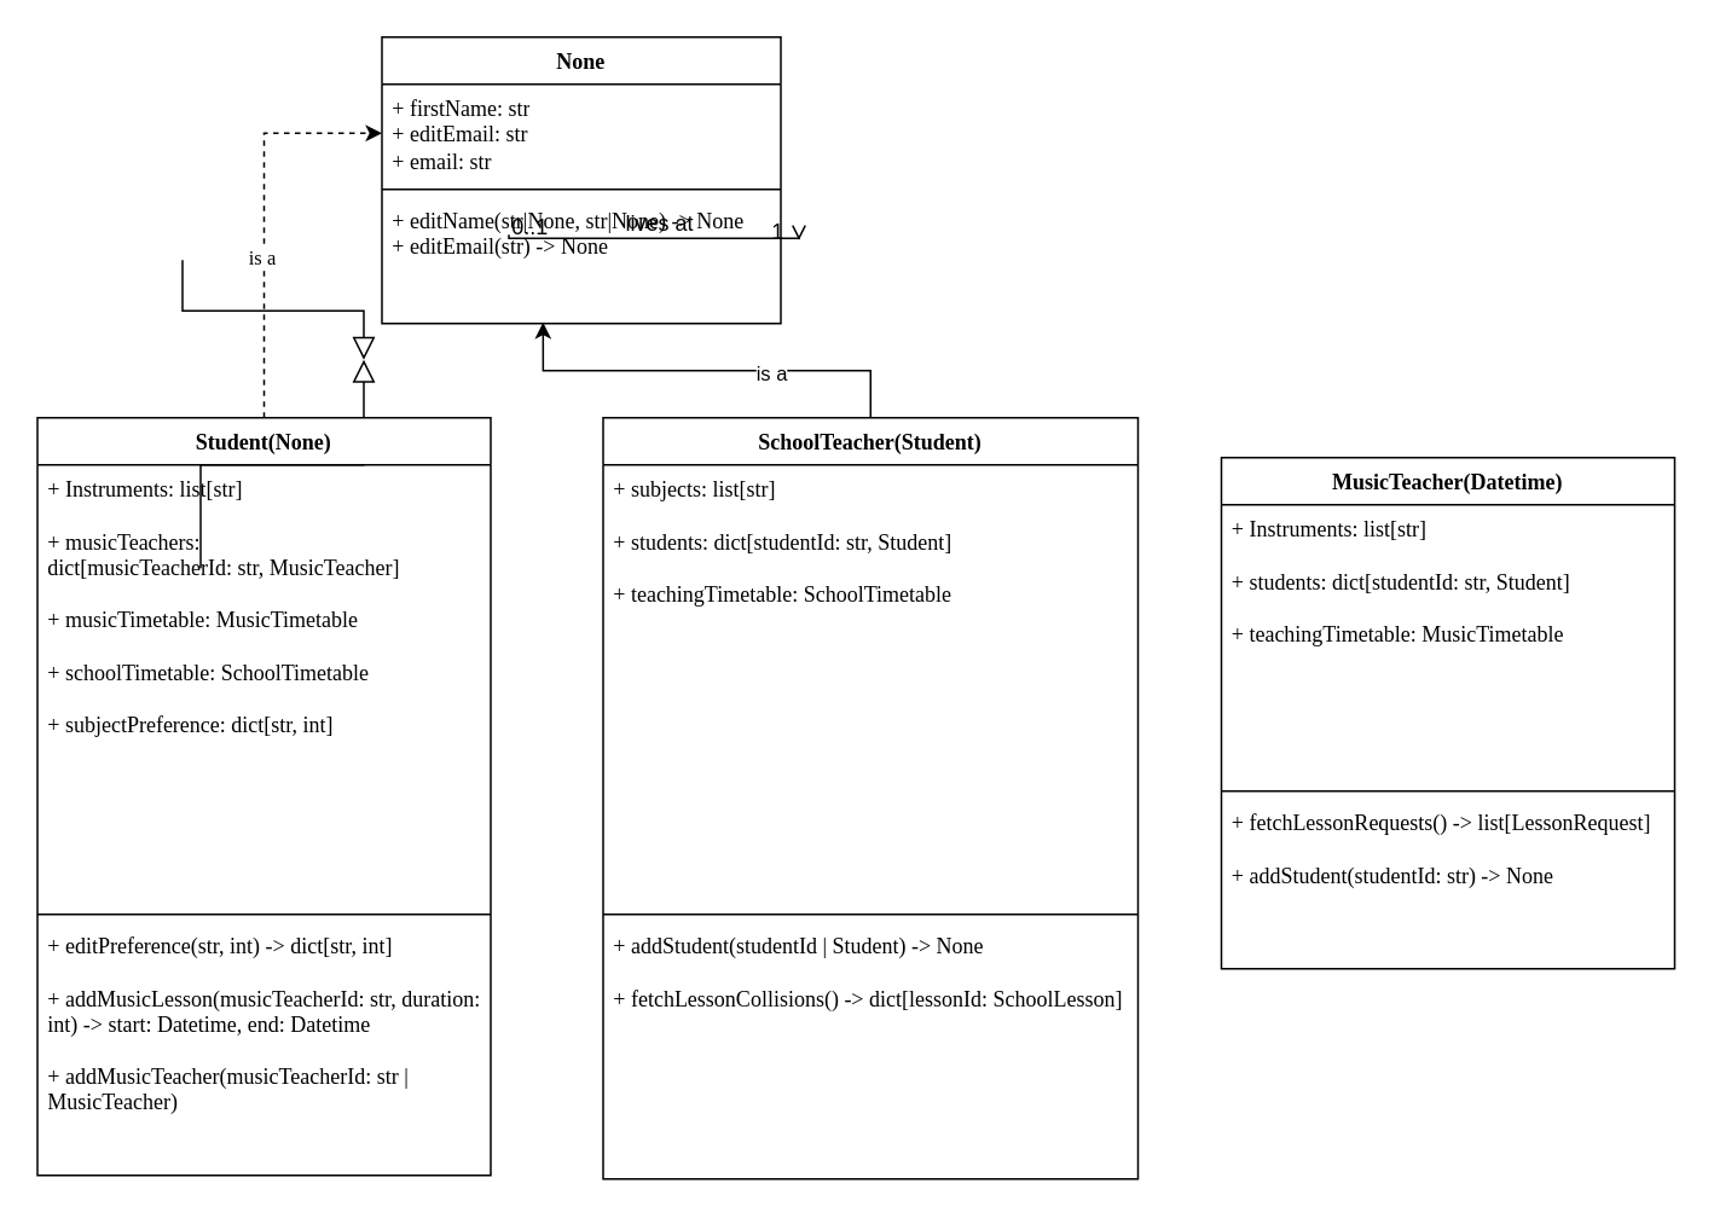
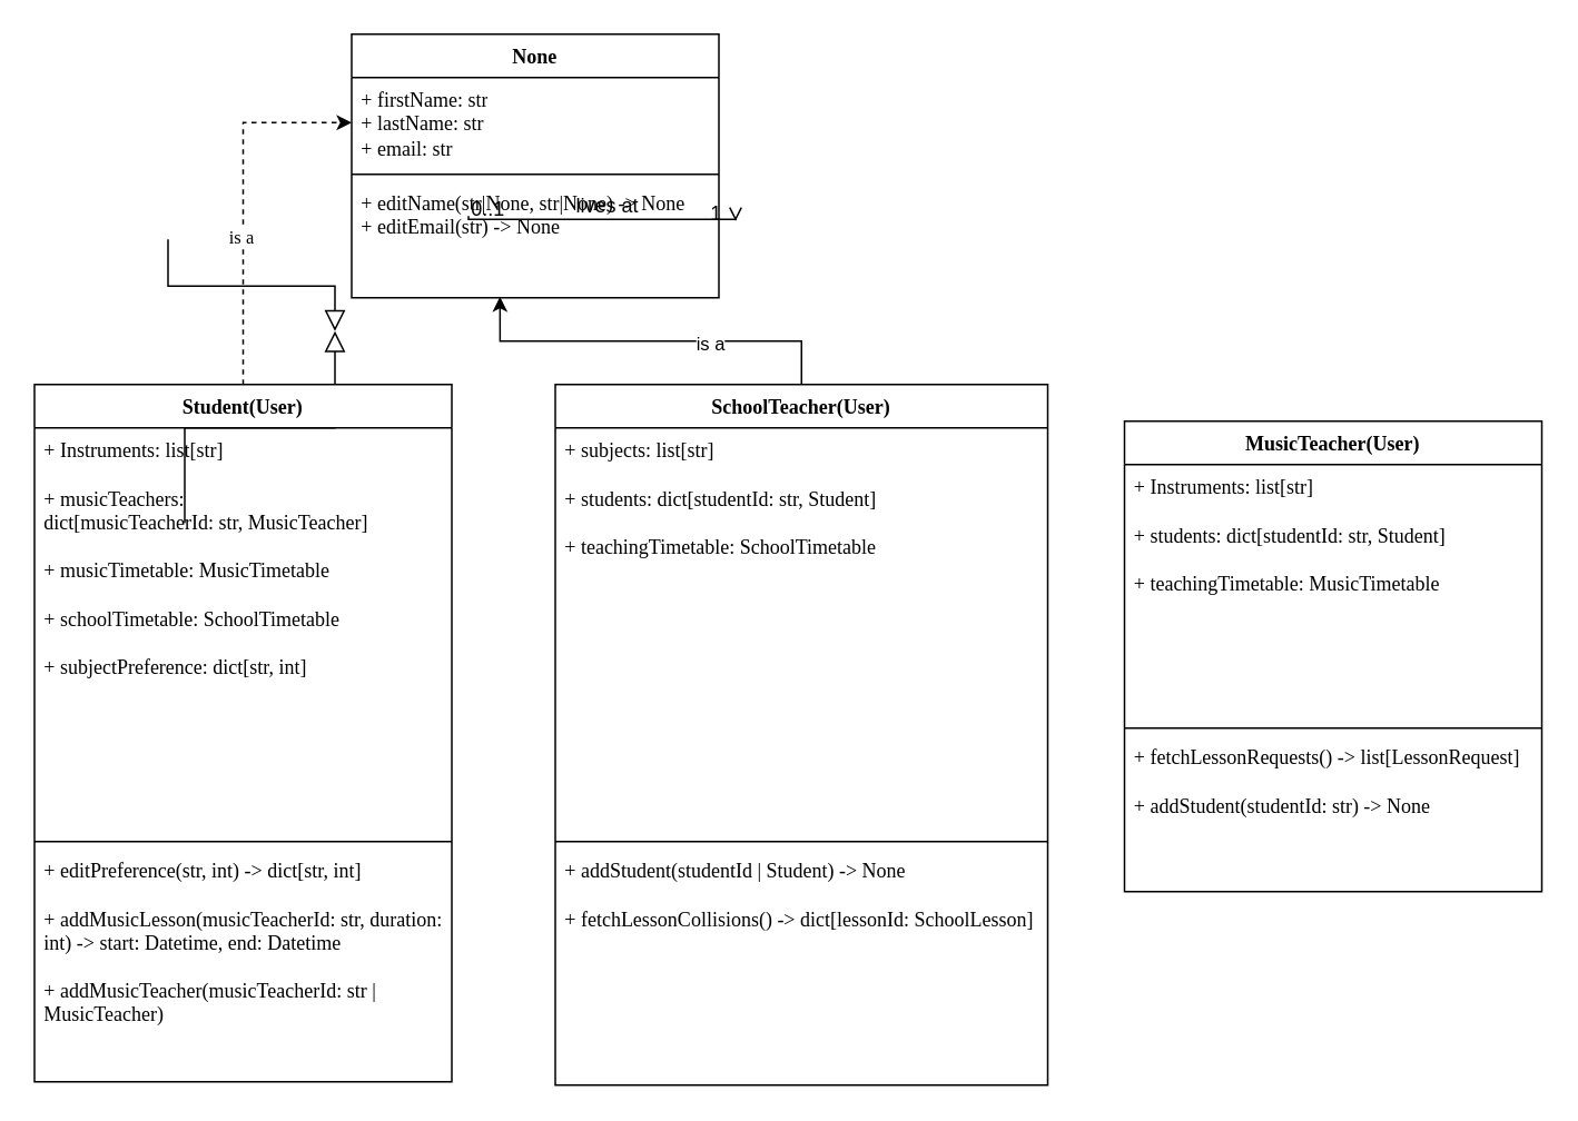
- <mxCell id="9" value="&lt;div&gt;+ firstName: str&lt;/div&gt;&lt;div&gt;+ editEmail: str&lt;/div&gt;&lt;div&gt;+ email: str&lt;/div&gt;&lt;div&gt;&lt;br&gt;&lt;/div&gt;" style="text;strokeColor=none;fillColor=none;align=left;verticalAlign=top;spacingLeft=4;spacingRight=4;overflow=hidden;rotatable=0;points=[[0,0.5],[1,0.5]];portConstraint=eastwest;whiteSpace=wrap;html=1;fontFamily=Lucida Console;" vertex="1" parent="8"><mxGeometry y="26" width="220" height="54" as="geometry" /></mxCell>
+ <mxCell id="9" value="&lt;div&gt;+ firstName: str&lt;/div&gt;&lt;div&gt;+ lastName: str&lt;/div&gt;&lt;div&gt;+ email: str&lt;/div&gt;&lt;div&gt;&lt;br&gt;&lt;/div&gt;" style="text;strokeColor=none;fillColor=none;align=left;verticalAlign=top;spacingLeft=4;spacingRight=4;overflow=hidden;rotatable=0;points=[[0,0.5],[1,0.5]];portConstraint=eastwest;whiteSpace=wrap;html=1;fontFamily=Lucida Console;" vertex="1" parent="8"><mxGeometry y="26" width="220" height="54" as="geometry" /></mxCell>
- <mxCell id="18" value="Student(None)" style="swimlane;fontStyle=1;align=center;verticalAlign=top;childLayout=stackLayout;horizontal=1;startSize=26;horizontalStack=0;resizeParent=1;resizeParentMax=0;resizeLast=0;collapsible=1;marginBottom=0;whiteSpace=wrap;html=1;fontFamily=Lucida Console;" vertex="1" parent="1"><mxGeometry x="20" y="230" width="250" height="418" as="geometry"><mxRectangle x="390" y="130" width="110" height="30" as="alternateBounds" /></mxGeometry></mxCell>
+ <mxCell id="18" value="Student(User)" style="swimlane;fontStyle=1;align=center;verticalAlign=top;childLayout=stackLayout;horizontal=1;startSize=26;horizontalStack=0;resizeParent=1;resizeParentMax=0;resizeLast=0;collapsible=1;marginBottom=0;whiteSpace=wrap;html=1;fontFamily=Lucida Console;" vertex="1" parent="1"><mxGeometry x="20" y="230" width="250" height="418" as="geometry"><mxRectangle x="390" y="130" width="110" height="30" as="alternateBounds" /></mxGeometry></mxCell>
- <mxCell id="22" value="SchoolTeacher(Student)" style="swimlane;fontStyle=1;align=center;verticalAlign=top;childLayout=stackLayout;horizontal=1;startSize=26;horizontalStack=0;resizeParent=1;resizeParentMax=0;resizeLast=0;collapsible=1;marginBottom=0;whiteSpace=wrap;html=1;fontFamily=Lucida Console;" vertex="1" parent="1"><mxGeometry x="332" y="230" width="295" height="420" as="geometry" /></mxCell>
+ <mxCell id="22" value="SchoolTeacher(User)" style="swimlane;fontStyle=1;align=center;verticalAlign=top;childLayout=stackLayout;horizontal=1;startSize=26;horizontalStack=0;resizeParent=1;resizeParentMax=0;resizeLast=0;collapsible=1;marginBottom=0;whiteSpace=wrap;html=1;fontFamily=Lucida Console;" vertex="1" parent="1"><mxGeometry x="332" y="230" width="295" height="420" as="geometry" /></mxCell>
- <mxCell id="12" value="MusicTeacher(Datetime)" style="swimlane;fontStyle=1;align=center;verticalAlign=top;childLayout=stackLayout;horizontal=1;startSize=26;horizontalStack=0;resizeParent=1;resizeParentMax=0;resizeLast=0;collapsible=1;marginBottom=0;whiteSpace=wrap;html=1;fontFamily=Lucida Console;" vertex="1" parent="1"><mxGeometry x="673" y="252" width="250" height="282" as="geometry"><mxRectangle x="390" y="130" width="110" height="30" as="alternateBounds" /></mxGeometry></mxCell>
+ <mxCell id="12" value="MusicTeacher(User)" style="swimlane;fontStyle=1;align=center;verticalAlign=top;childLayout=stackLayout;horizontal=1;startSize=26;horizontalStack=0;resizeParent=1;resizeParentMax=0;resizeLast=0;collapsible=1;marginBottom=0;whiteSpace=wrap;html=1;fontFamily=Lucida Console;" vertex="1" parent="1"><mxGeometry x="673" y="252" width="250" height="282" as="geometry"><mxRectangle x="390" y="130" width="110" height="30" as="alternateBounds" /></mxGeometry></mxCell>
